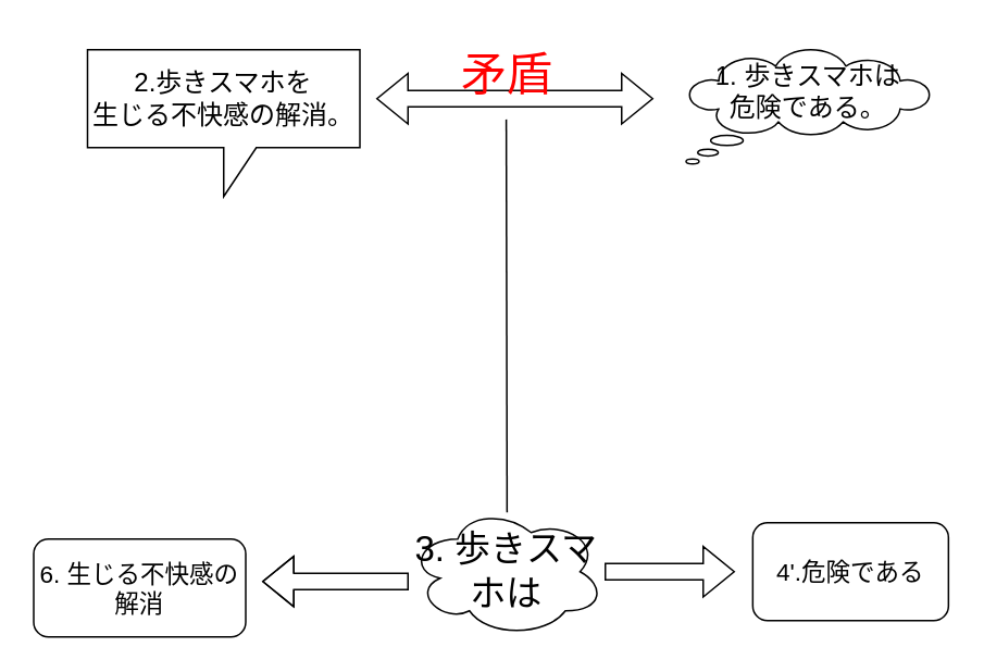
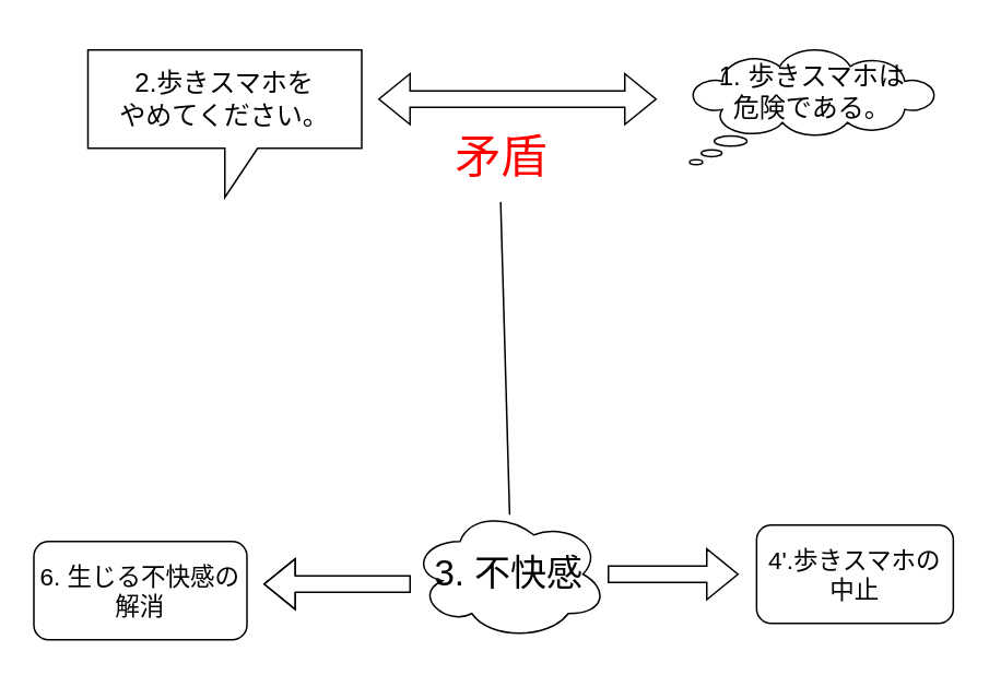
- <mxCell id="7" value="&lt;font style=&quot;font-size: 28px;&quot; color=&quot;#ff0000&quot;&gt;矛盾&lt;/font&gt;" style="text;html=1;align=center;verticalAlign=middle;resizable=0;points=[];autosize=1;strokeColor=none;fillColor=none;" vertex="1" parent="1"><mxGeometry x="270" y="20" width="80" height="50" as="geometry" /></mxCell>
+ <mxCell id="7" value="&lt;font style=&quot;font-size: 28px;&quot; color=&quot;#ff0000&quot;&gt;矛盾&lt;/font&gt;" style="text;html=1;align=center;verticalAlign=middle;resizable=0;points=[];autosize=1;strokeColor=none;fillColor=none;" vertex="1" parent="1"><mxGeometry x="265" y="70" width="80" height="50" as="geometry" /></mxCell>
- <mxCell id="3" value="&lt;font style=&quot;font-size: 16px;&quot;&gt;2.歩きスマホを&lt;br&gt;生じる不快感の解消。&lt;/font&gt;" style="shape=callout;whiteSpace=wrap;html=1;perimeter=calloutPerimeter;" vertex="1" parent="1"><mxGeometry x="53" y="30" width="167" height="90" as="geometry" /></mxCell>
+ <mxCell id="3" value="&lt;font style=&quot;font-size: 16px;&quot;&gt;2.歩きスマホを&lt;br&gt;やめてください。&lt;/font&gt;" style="shape=callout;whiteSpace=wrap;html=1;perimeter=calloutPerimeter;" vertex="1" parent="1"><mxGeometry x="53" y="30" width="167" height="90" as="geometry" /></mxCell>
- <mxCell id="8" value="&lt;font style=&quot;font-size: 22px;&quot;&gt;3. 歩きスマホは&lt;/font&gt;" style="ellipse;shape=cloud;whiteSpace=wrap;html=1;" vertex="1" parent="1"><mxGeometry x="250" y="310" width="120" height="80" as="geometry" /></mxCell>
+ <mxCell id="8" value="&lt;font style=&quot;font-size: 22px;&quot;&gt;3. 不快感&lt;/font&gt;" style="ellipse;shape=cloud;whiteSpace=wrap;html=1;" vertex="1" parent="1"><mxGeometry x="250" y="310" width="120" height="80" as="geometry" /></mxCell>
- <mxCell id="12" value="&lt;font style=&quot;font-size: 15px;&quot;&gt;4'.危険である&lt;/font&gt;" style="rounded=1;whiteSpace=wrap;html=1;" vertex="1" parent="1"><mxGeometry x="460.9" y="320" width="120" height="60" as="geometry" /></mxCell>
+ <mxCell id="12" value="&lt;font style=&quot;font-size: 15px;&quot;&gt;4'.歩きスマホの中止&lt;/font&gt;" style="rounded=1;whiteSpace=wrap;html=1;" vertex="1" parent="1"><mxGeometry x="460.9" y="320" width="120" height="60" as="geometry" /></mxCell>
